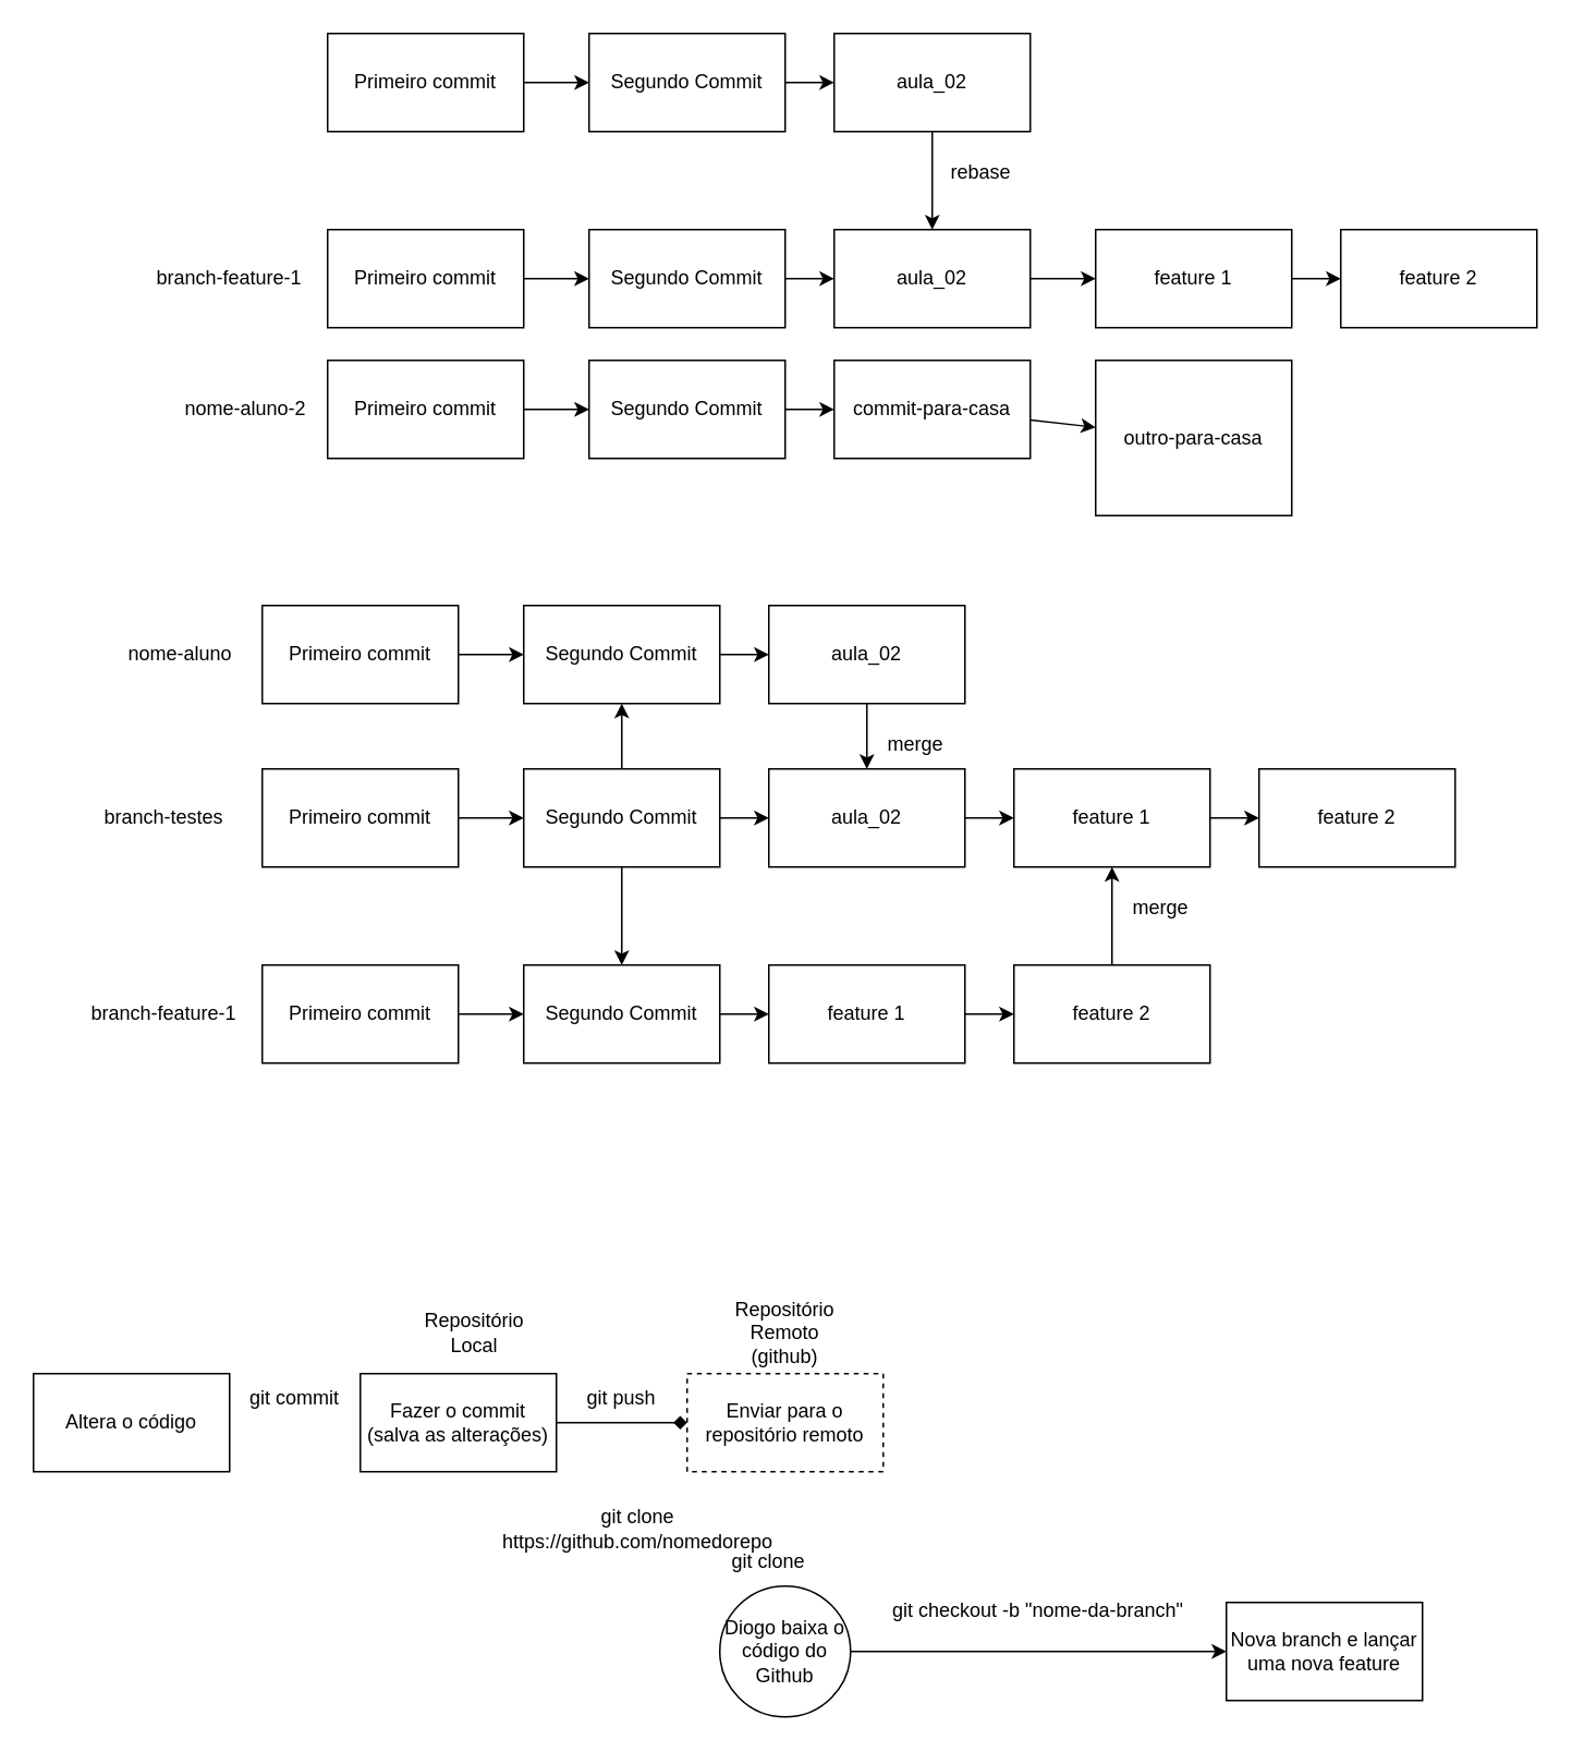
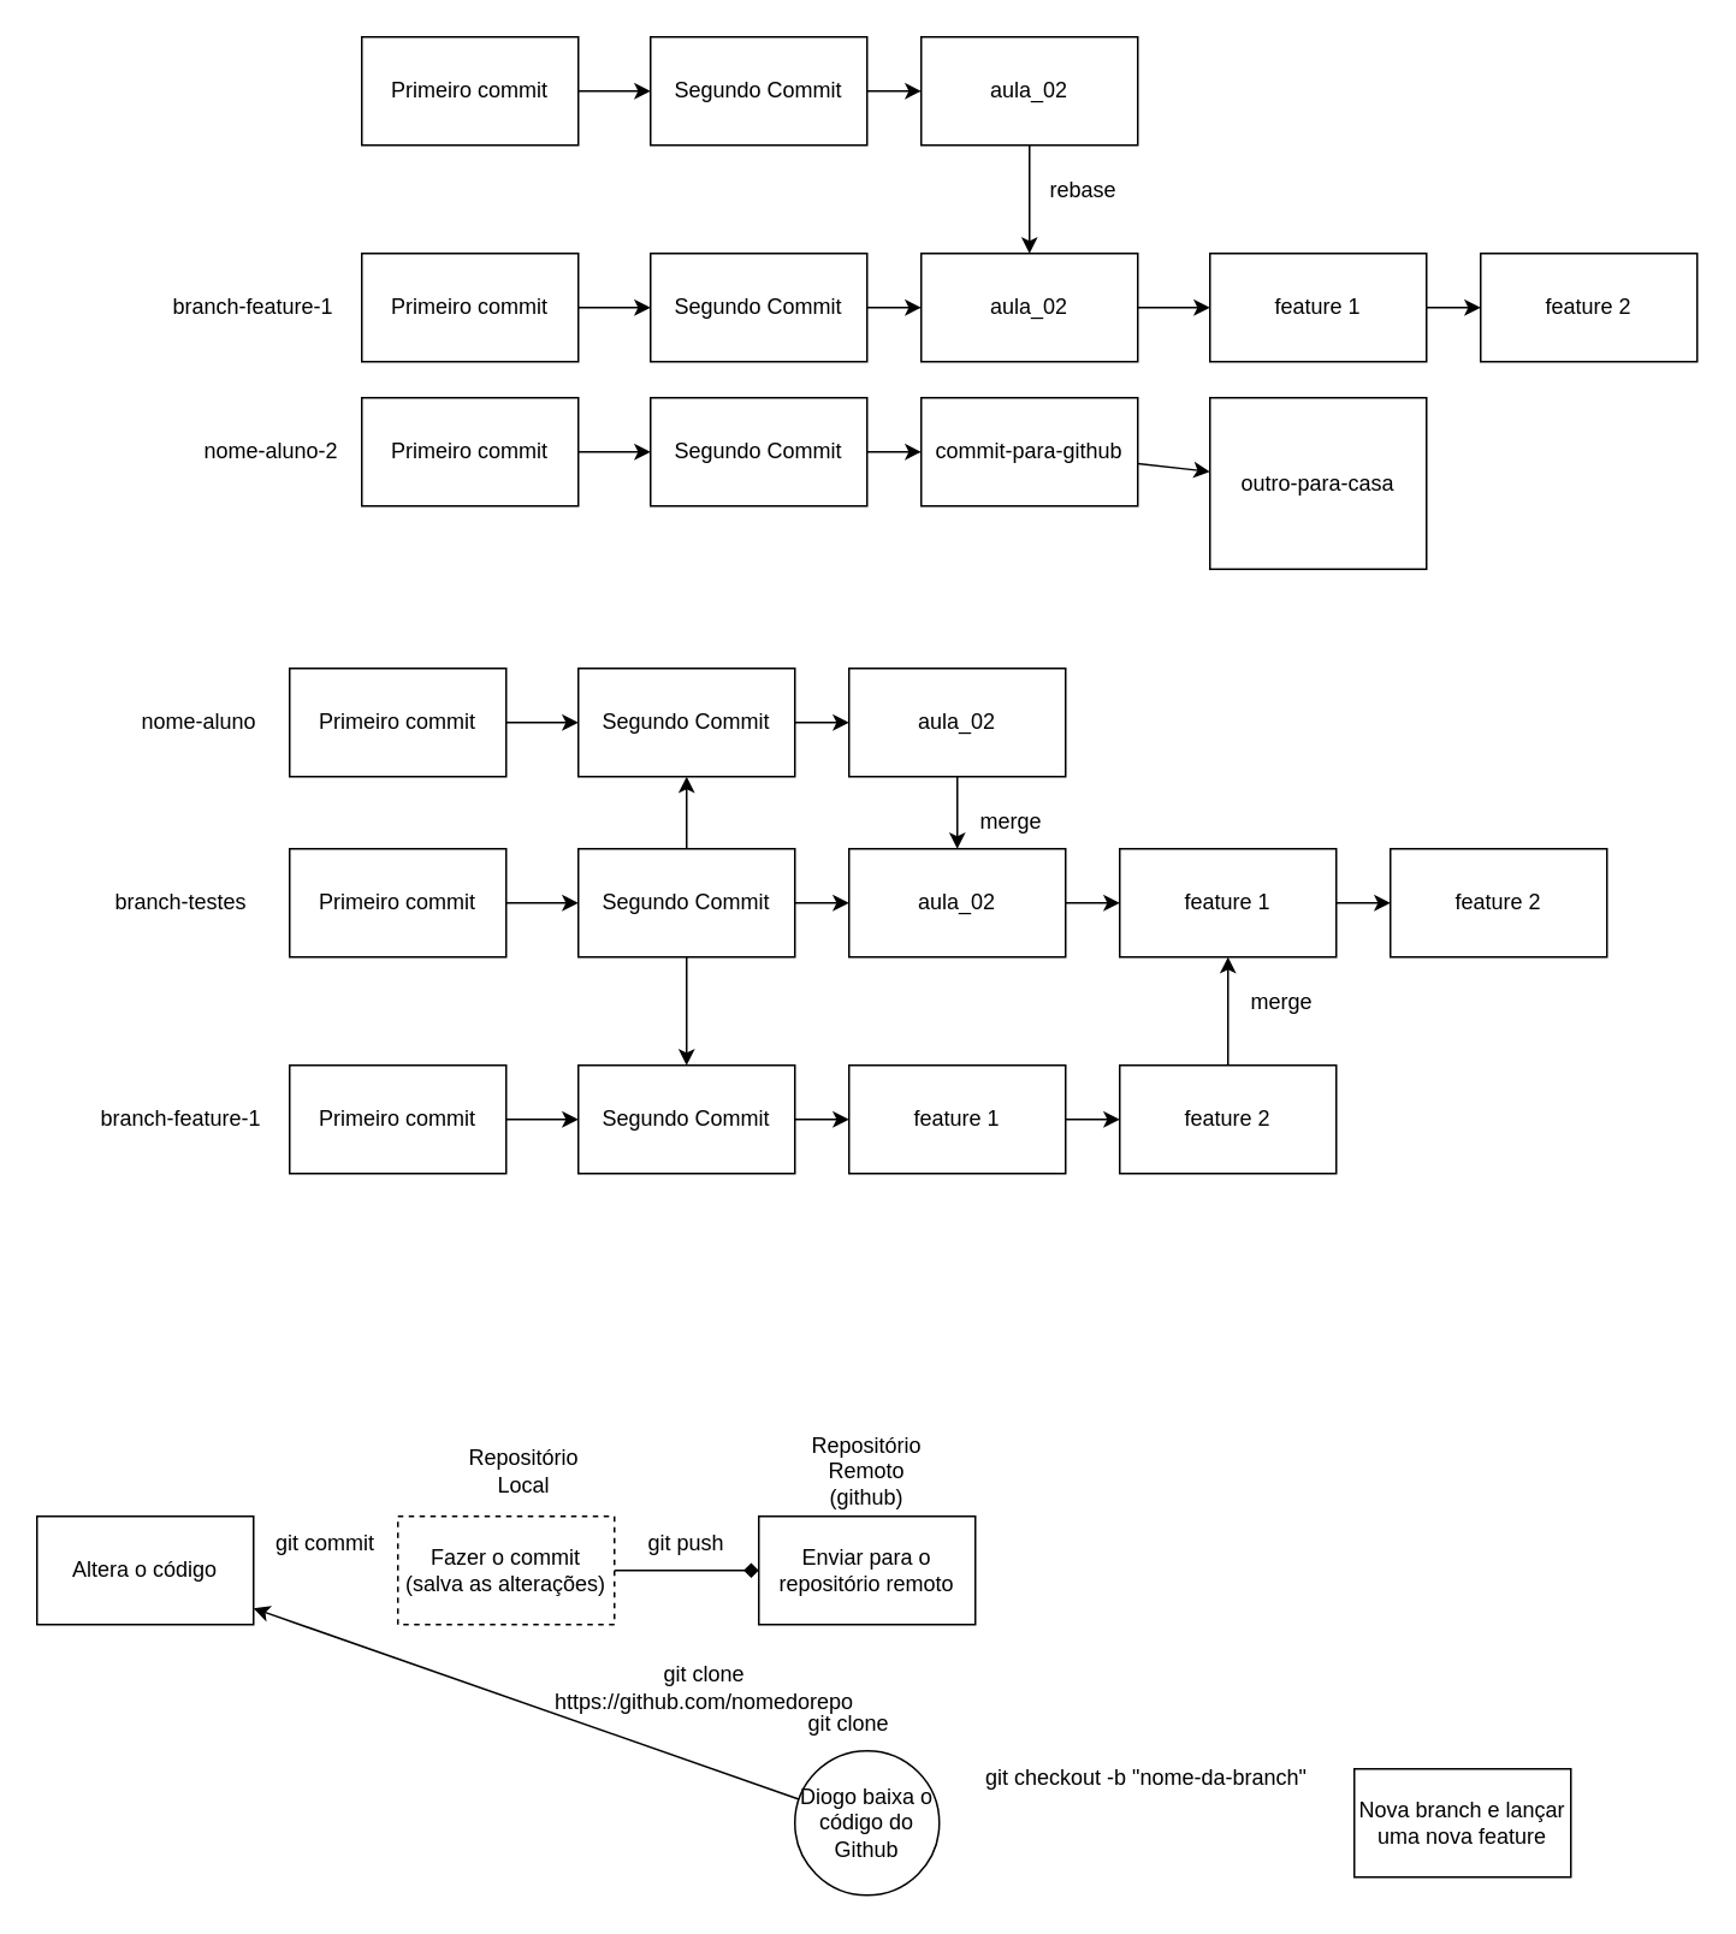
- <mxCell id="45" value="commit-para-casa" style="whiteSpace=wrap;html=1;rounded=0;" vertex="1" parent="1"><mxGeometry x="510" y="220" width="120" height="60" as="geometry" /></mxCell>
+ <mxCell id="45" value="commit-para-github" style="whiteSpace=wrap;html=1;rounded=0;" vertex="1" parent="1"><mxGeometry x="510" y="220" width="120" height="60" as="geometry" /></mxCell>
- <mxCell id="6" value="Fazer o commit&lt;br&gt;(salva as alterações)" style="whiteSpace=wrap;html=1;rounded=0;" vertex="1" parent="1"><mxGeometry x="220" y="840" width="120" height="60" as="geometry" /></mxCell>
+ <mxCell id="6" value="Fazer o commit&lt;br&gt;(salva as alterações)" style="whiteSpace=wrap;html=1;rounded=0;dashed=1;" vertex="1" parent="1"><mxGeometry x="220" y="840" width="120" height="60" as="geometry" /></mxCell>
- <mxCell id="7" value="Enviar para o repositório remoto" style="whiteSpace=wrap;html=1;rounded=0;dashed=1;" vertex="1" parent="1"><mxGeometry x="420" y="840" width="120" height="60" as="geometry" /></mxCell>
+ <mxCell id="7" value="Enviar para o repositório remoto" style="whiteSpace=wrap;html=1;rounded=0;" vertex="1" parent="1"><mxGeometry x="420" y="840" width="120" height="60" as="geometry" /></mxCell>
- <mxCell id="10" value="" style="edgeStyle=none;html=1;" edge="1" parent="1" source="11" target="12"><mxGeometry relative="1" as="geometry" /></mxCell>
+ <mxCell id="10" value="" style="edgeStyle=none;html=1;" edge="1" parent="1" source="11" target="4"><mxGeometry relative="1" as="geometry" /></mxCell>
